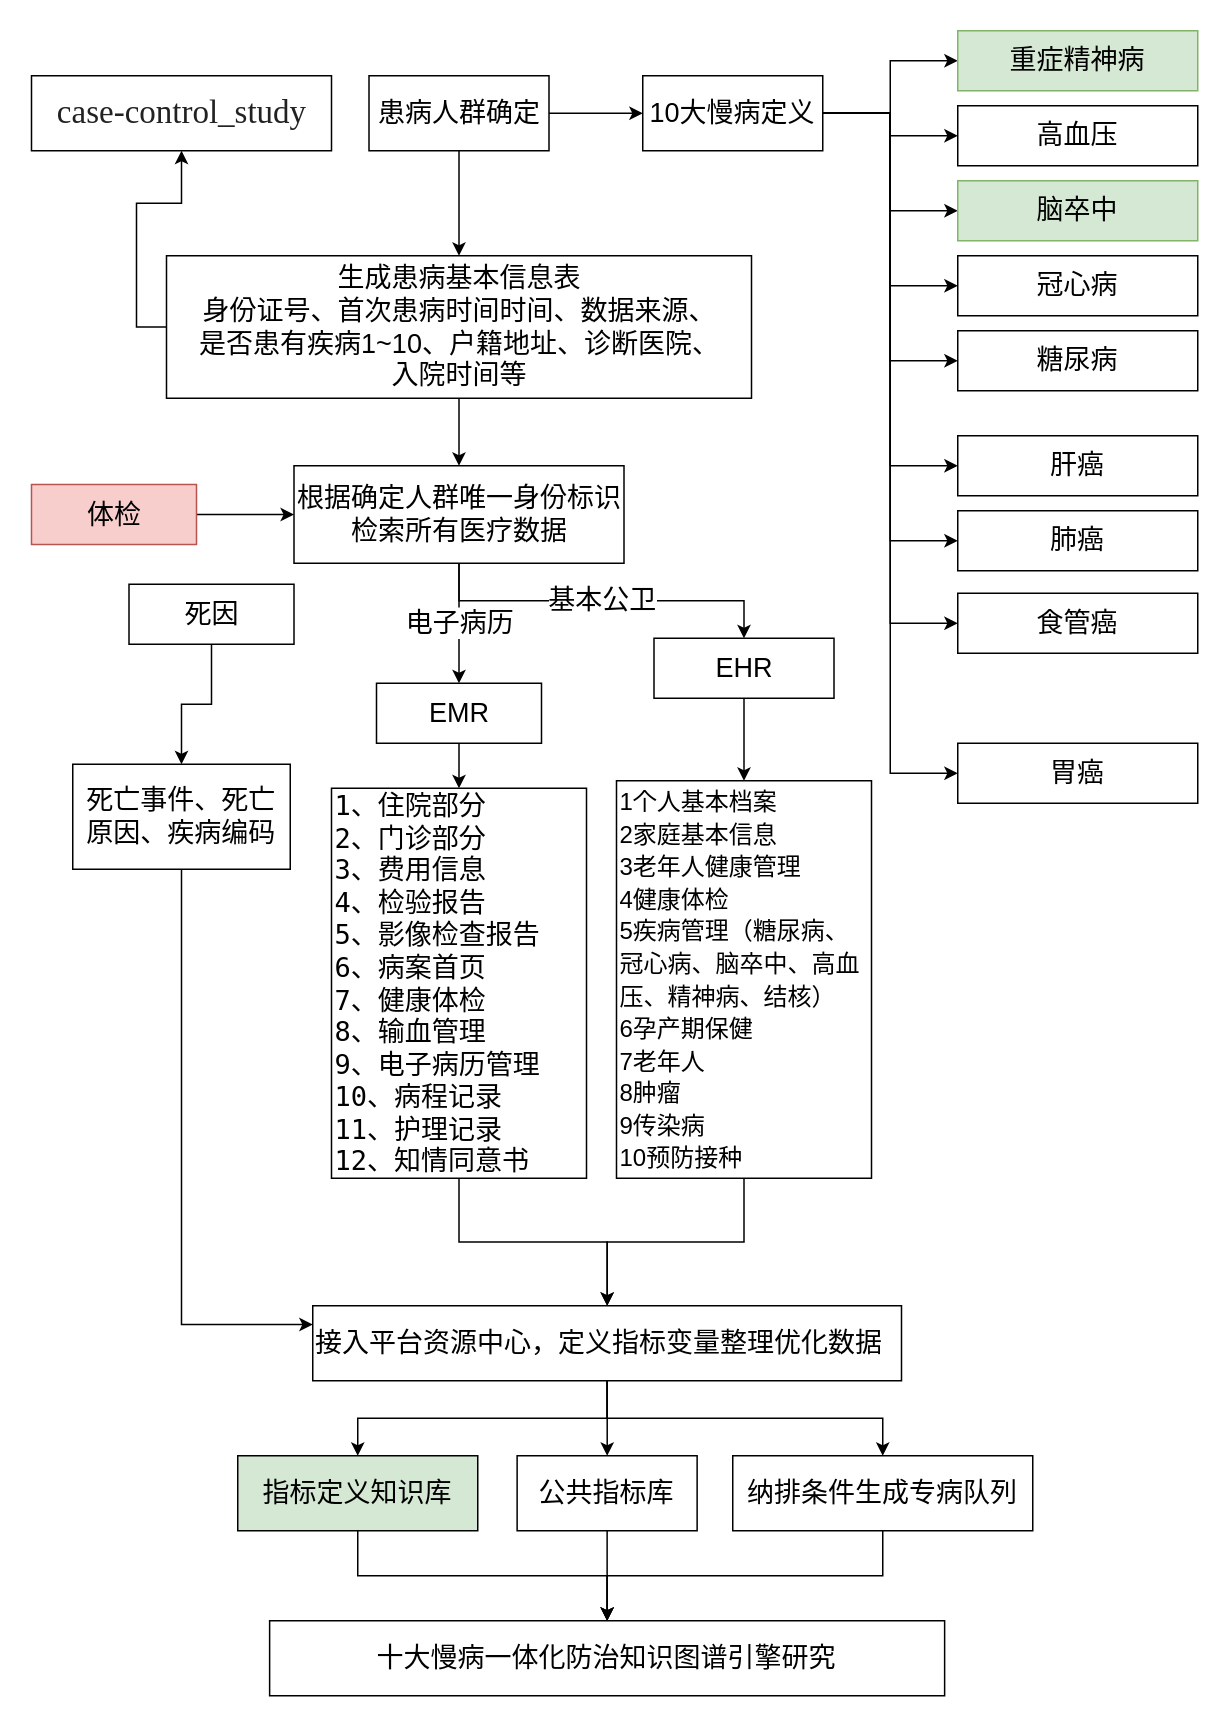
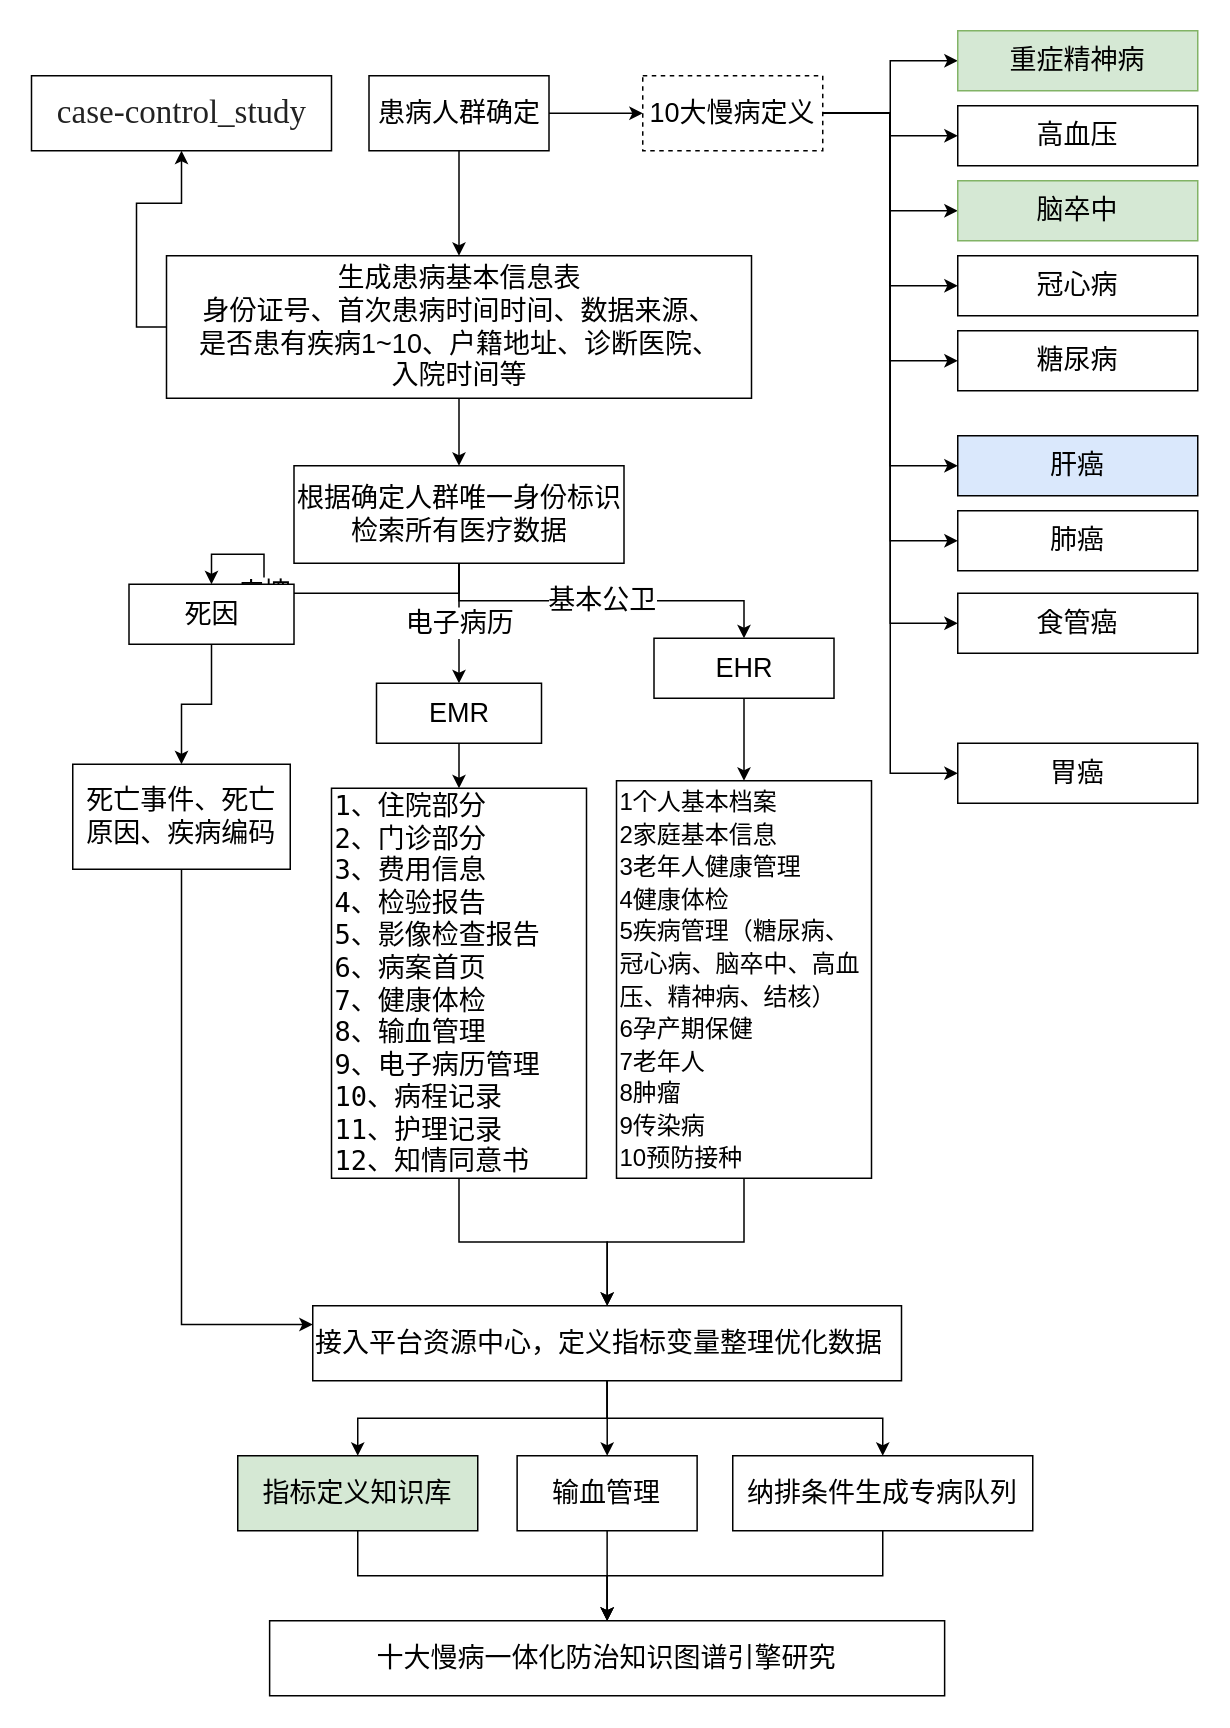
- <mxCell id="14" value="10大慢病定义" style="rounded=0;whiteSpace=wrap;html=1;fontSize=18;" vertex="1" parent="1"><mxGeometry x="428" y="50" width="120" height="50" as="geometry" /></mxCell>
+ <mxCell id="14" value="10大慢病定义" style="rounded=0;whiteSpace=wrap;html=1;fontSize=18;dashed=1;" vertex="1" parent="1"><mxGeometry x="428" y="50" width="120" height="50" as="geometry" /></mxCell>
- <mxCell id="20" value="肝癌" style="rounded=0;whiteSpace=wrap;html=1;fontSize=18;" vertex="1" parent="1"><mxGeometry x="638" y="290" width="160" height="40" as="geometry" /></mxCell>
+ <mxCell id="20" value="肝癌" style="rounded=0;whiteSpace=wrap;html=1;fontSize=18;fillColor=#dae8fc;" vertex="1" parent="1"><mxGeometry x="638" y="290" width="160" height="40" as="geometry" /></mxCell>
- <mxCell id="57" value="体检" style="rounded=0;whiteSpace=wrap;html=1;fontSize=18;fillColor=#f8cecc;strokeColor=#b85450;" vertex="1" parent="1"><mxGeometry x="20.5" y="322.5" width="110" height="40" as="geometry" /></mxCell>
- <mxCell id="56" style="edgeStyle=orthogonalEdgeStyle;rounded=0;orthogonalLoop=1;jettySize=auto;html=1;exitX=1;exitY=0.5;exitDx=0;exitDy=0;fontSize=18;" edge="1" parent="1" source="57" target="32"><mxGeometry relative="1" as="geometry" /></mxCell>
+ <mxCell id="28" style="edgeStyle=orthogonalEdgeStyle;rounded=0;orthogonalLoop=1;jettySize=auto;html=1;exitX=0.5;exitY=1;exitDx=0;exitDy=0;entryX=0.5;entryY=0;entryDx=0;entryDy=0;fontSize=18;" edge="1" parent="1" source="32" target="34"><mxGeometry relative="1" as="geometry" /></mxCell>
+ <mxCell id="29" value="疾控" style="edgeLabel;html=1;align=center;verticalAlign=middle;resizable=0;points=[];fontSize=18;" vertex="1" connectable="0" parent="28"><mxGeometry x="0.307" y="1" relative="1" as="geometry"><mxPoint as="offset" /></mxGeometry></mxCell>
- <mxCell id="50" value="公共指标库" style="rounded=0;whiteSpace=wrap;html=1;fontSize=18;align=center;" vertex="1" parent="1"><mxGeometry x="344.25" y="970" width="120" height="50" as="geometry" /></mxCell>
+ <mxCell id="50" value="输血管理" style="rounded=0;whiteSpace=wrap;html=1;fontSize=18;align=center;" vertex="1" parent="1"><mxGeometry x="344.25" y="970" width="120" height="50" as="geometry" /></mxCell>
